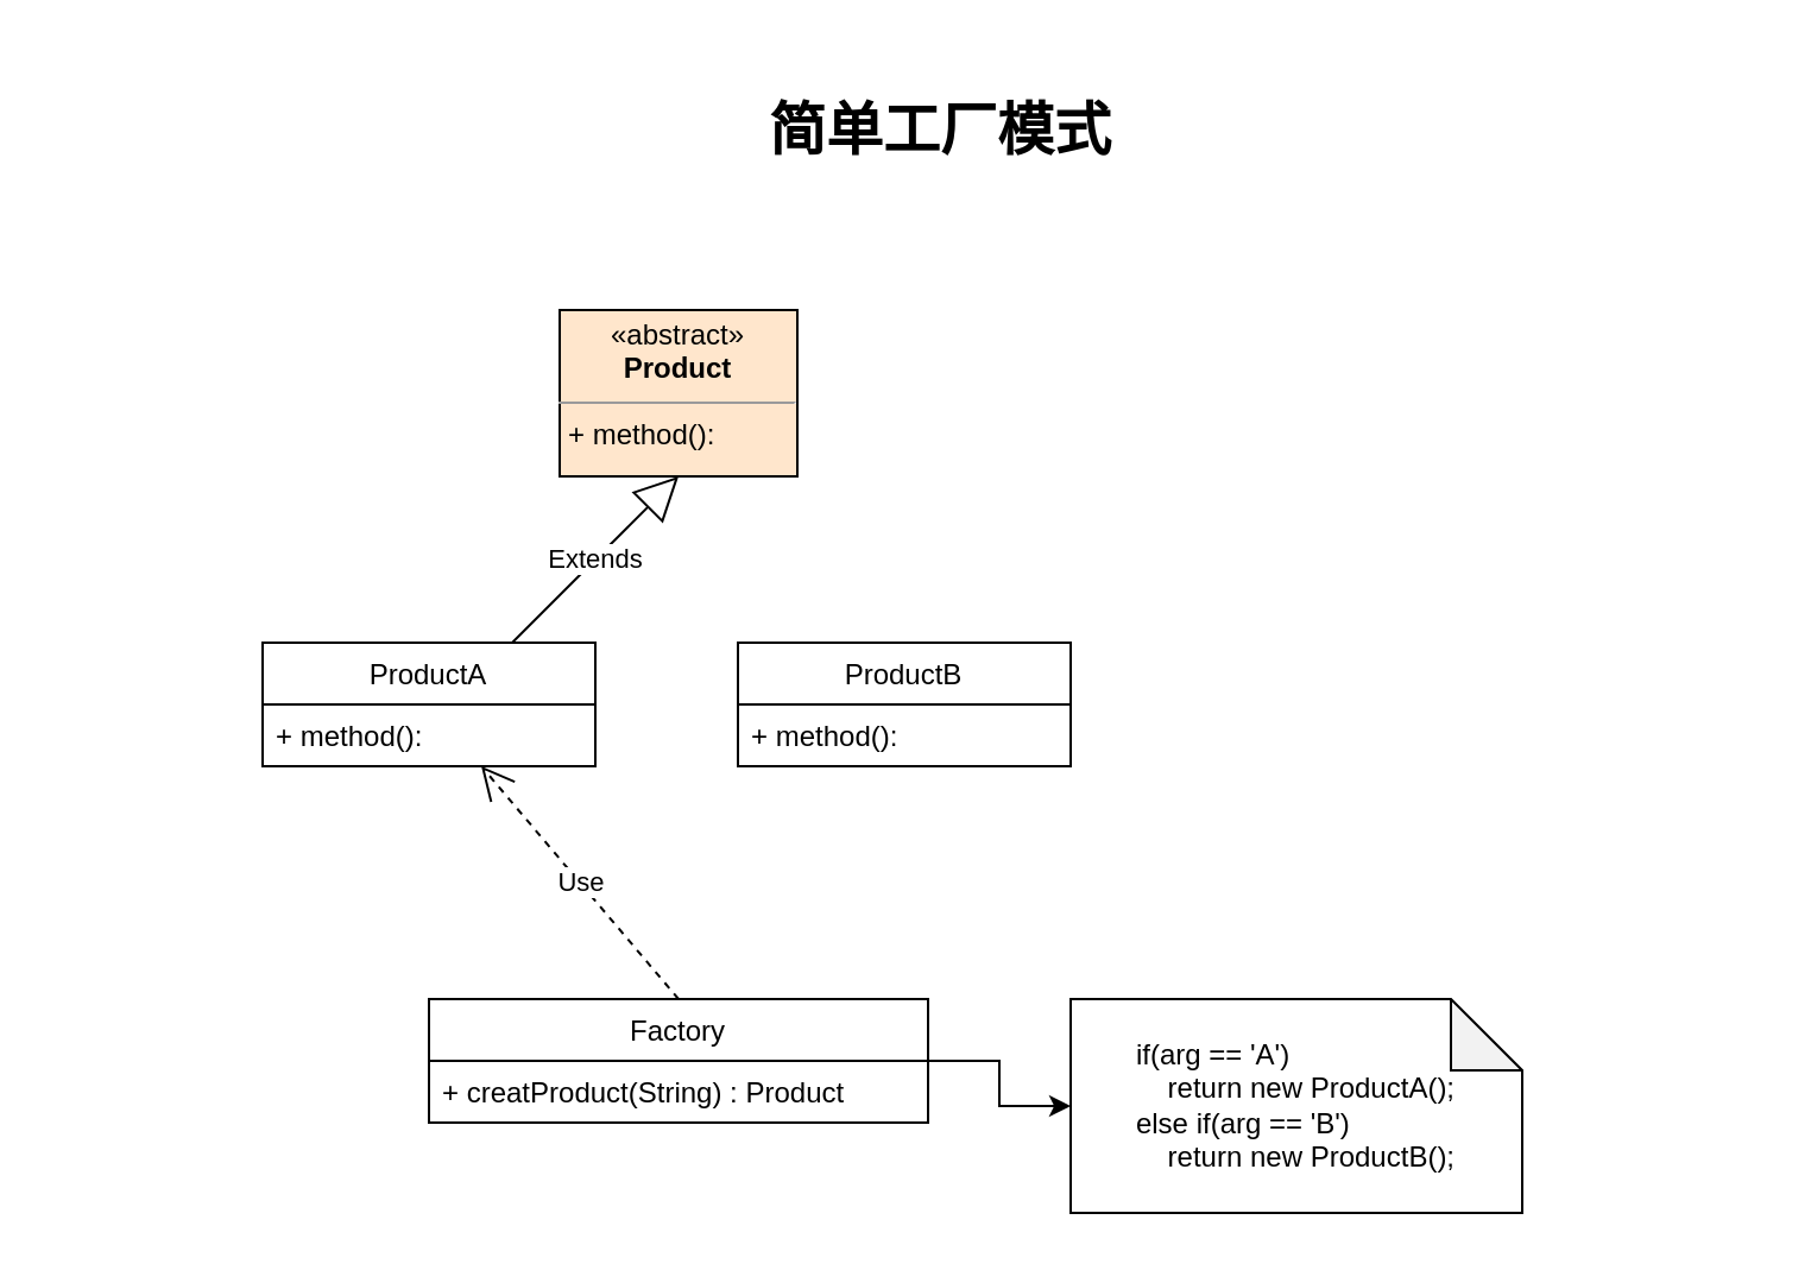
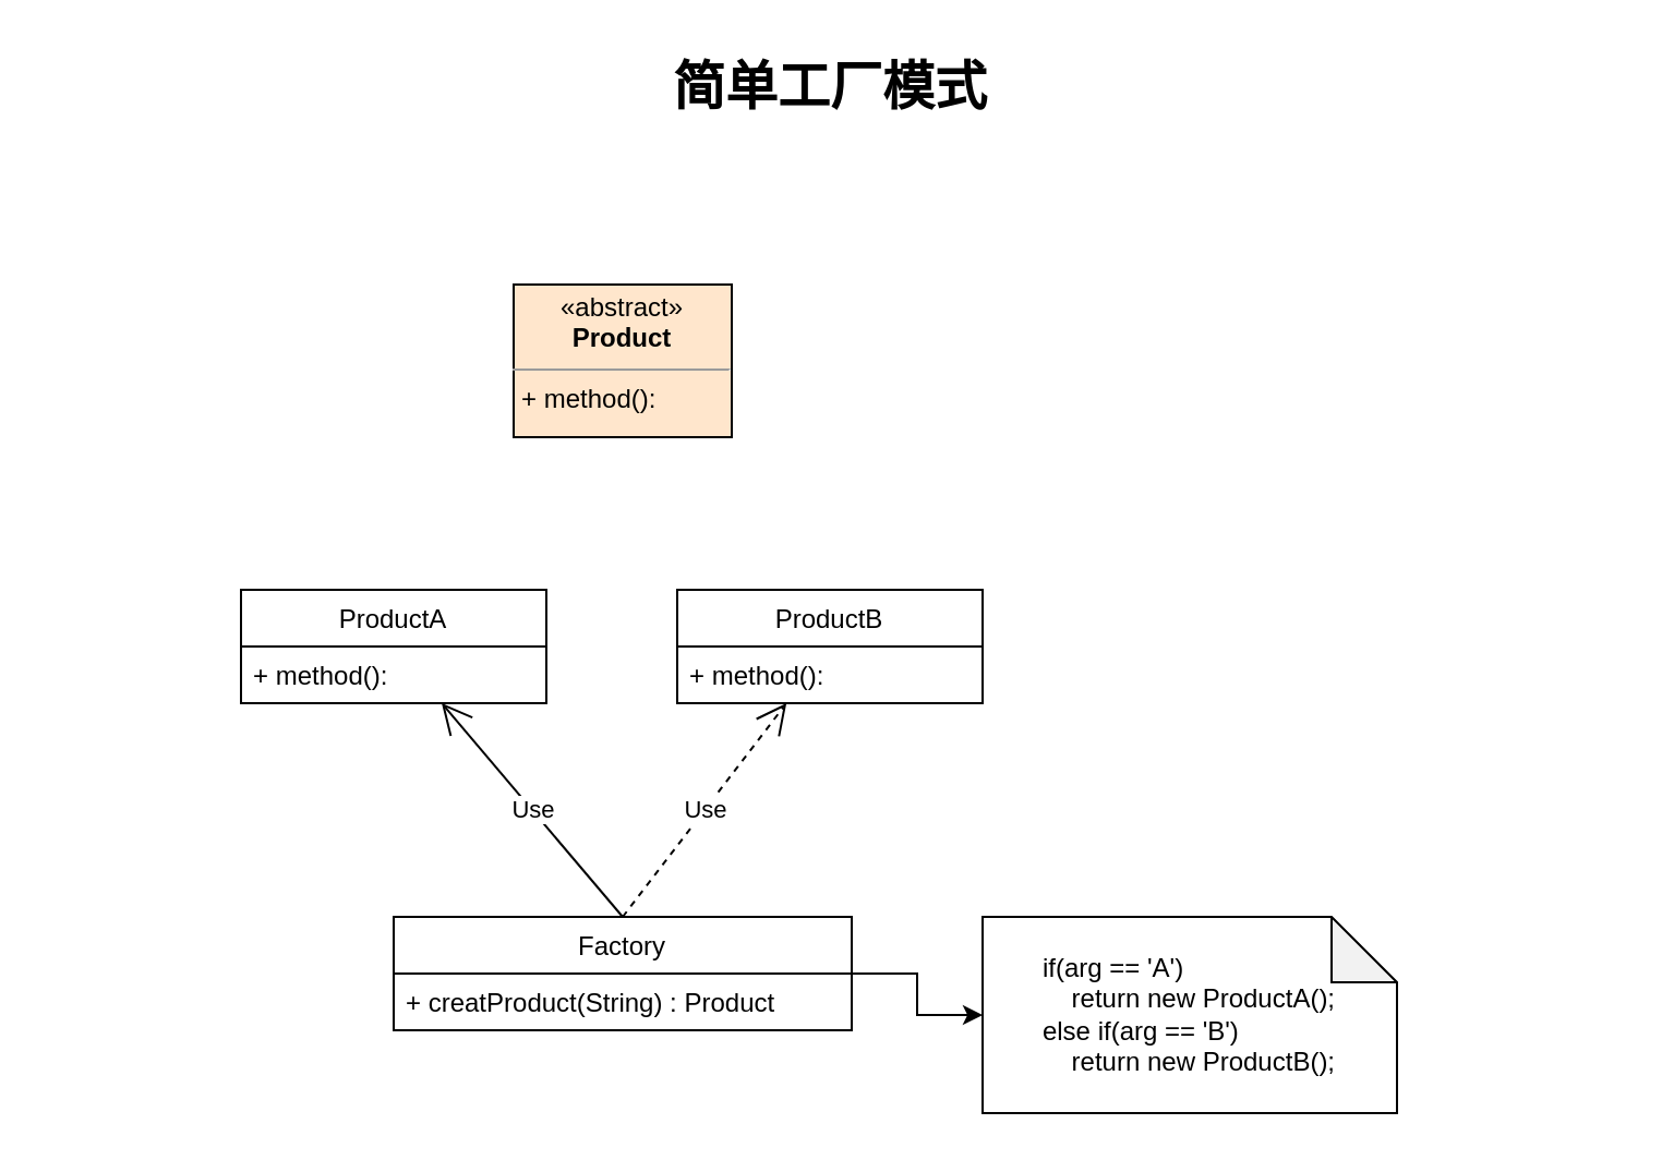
- <mxCell id="2" value="简单工厂模式" style="text;strokeColor=none;fillColor=none;html=1;fontSize=24;fontStyle=1;verticalAlign=middle;align=center;" parent="1" vertex="1"><mxGeometry x="35" y="35" width="720" height="40" as="geometry" /></mxCell>
+ <mxCell id="2" value="简单工厂模式" style="text;strokeColor=none;fillColor=none;html=1;fontSize=24;fontStyle=1;verticalAlign=middle;align=center;" parent="1" vertex="1"><mxGeometry x="20" y="20" width="720" height="40" as="geometry" /></mxCell>
- <mxCell id="12" value="Extends" style="endArrow=block;endSize=16;endFill=0;html=1;entryX=0.5;entryY=1;entryDx=0;entryDy=0;exitX=0.75;exitY=0;exitDx=0;exitDy=0;" parent="1" source="7" target="6" edge="1"><mxGeometry width="160" relative="1" as="geometry"><mxPoint x="150" y="220" as="sourcePoint" /><mxPoint x="310" y="220" as="targetPoint" /></mxGeometry></mxCell>
- <mxCell id="14" value="Use" style="endArrow=open;endSize=12;dashed=1;html=1;exitX=0.5;exitY=0;exitDx=0;exitDy=0;" parent="1" source="4" target="7" edge="1"><mxGeometry width="160" relative="1" as="geometry"><mxPoint x="300" y="440" as="sourcePoint" /><mxPoint x="388.6" y="331.662" as="targetPoint" /></mxGeometry></mxCell>
+ <mxCell id="14" value="Use" style="endArrow=open;endSize=12;dashed=0;html=1;exitX=0.5;exitY=0;exitDx=0;exitDy=0;" parent="1" source="4" target="7" edge="1"><mxGeometry width="160" relative="1" as="geometry"><mxPoint x="300" y="440" as="sourcePoint" /><mxPoint x="388.6" y="331.662" as="targetPoint" /></mxGeometry></mxCell>
+ <mxCell id="13" value="Use" style="endArrow=open;endSize=12;dashed=1;html=1;exitX=0.5;exitY=0;exitDx=0;exitDy=0;" parent="1" source="4" target="9" edge="1"><mxGeometry width="160" relative="1" as="geometry"><mxPoint x="230" y="330" as="sourcePoint" /><mxPoint x="400" y="360" as="targetPoint" /></mxGeometry></mxCell>
